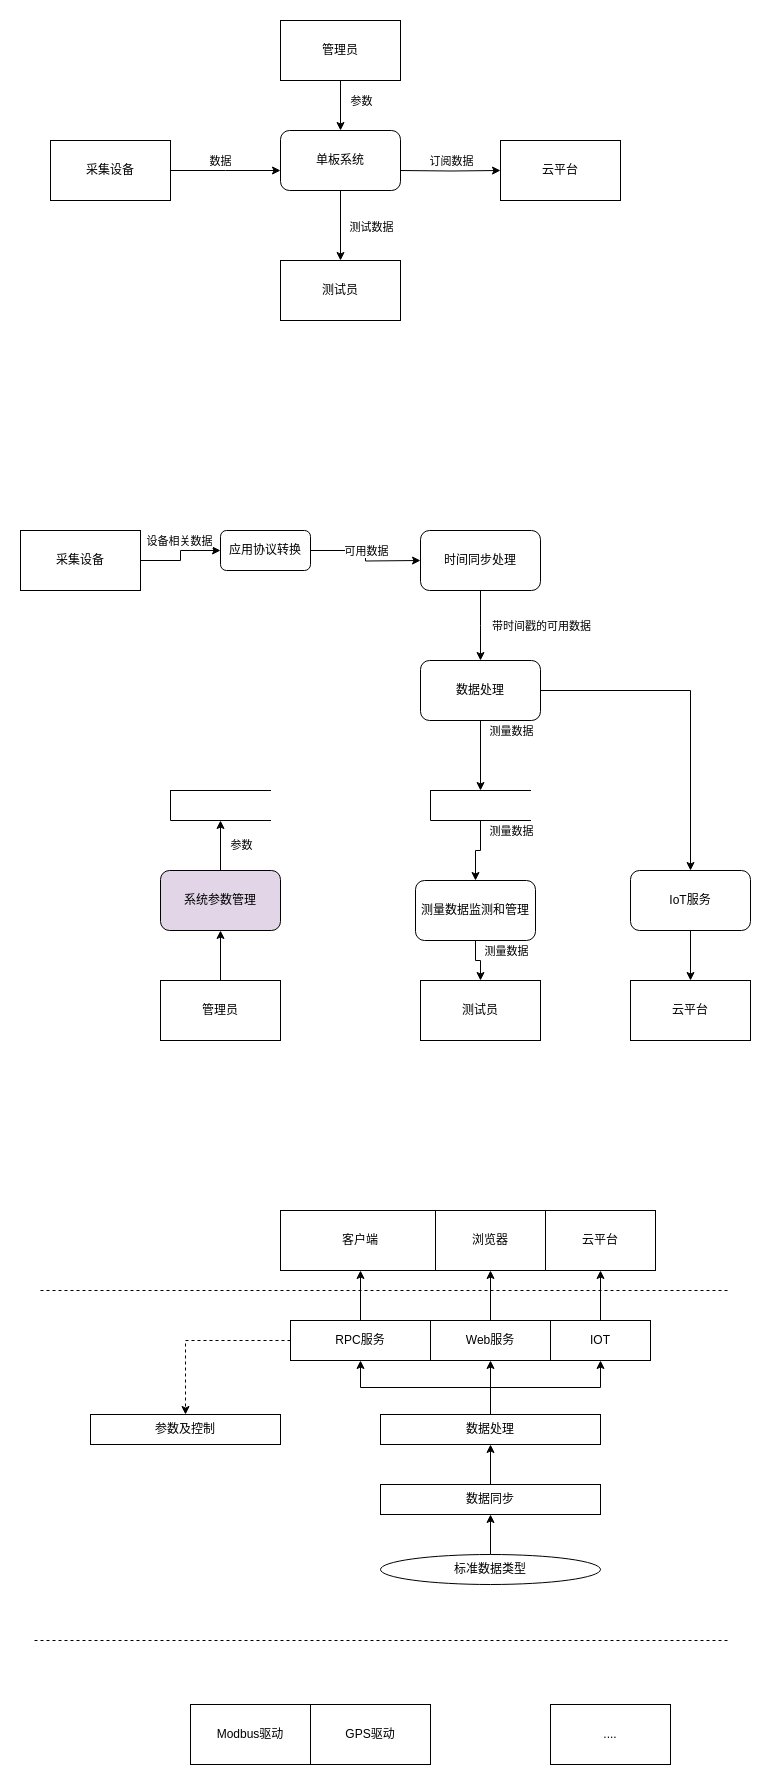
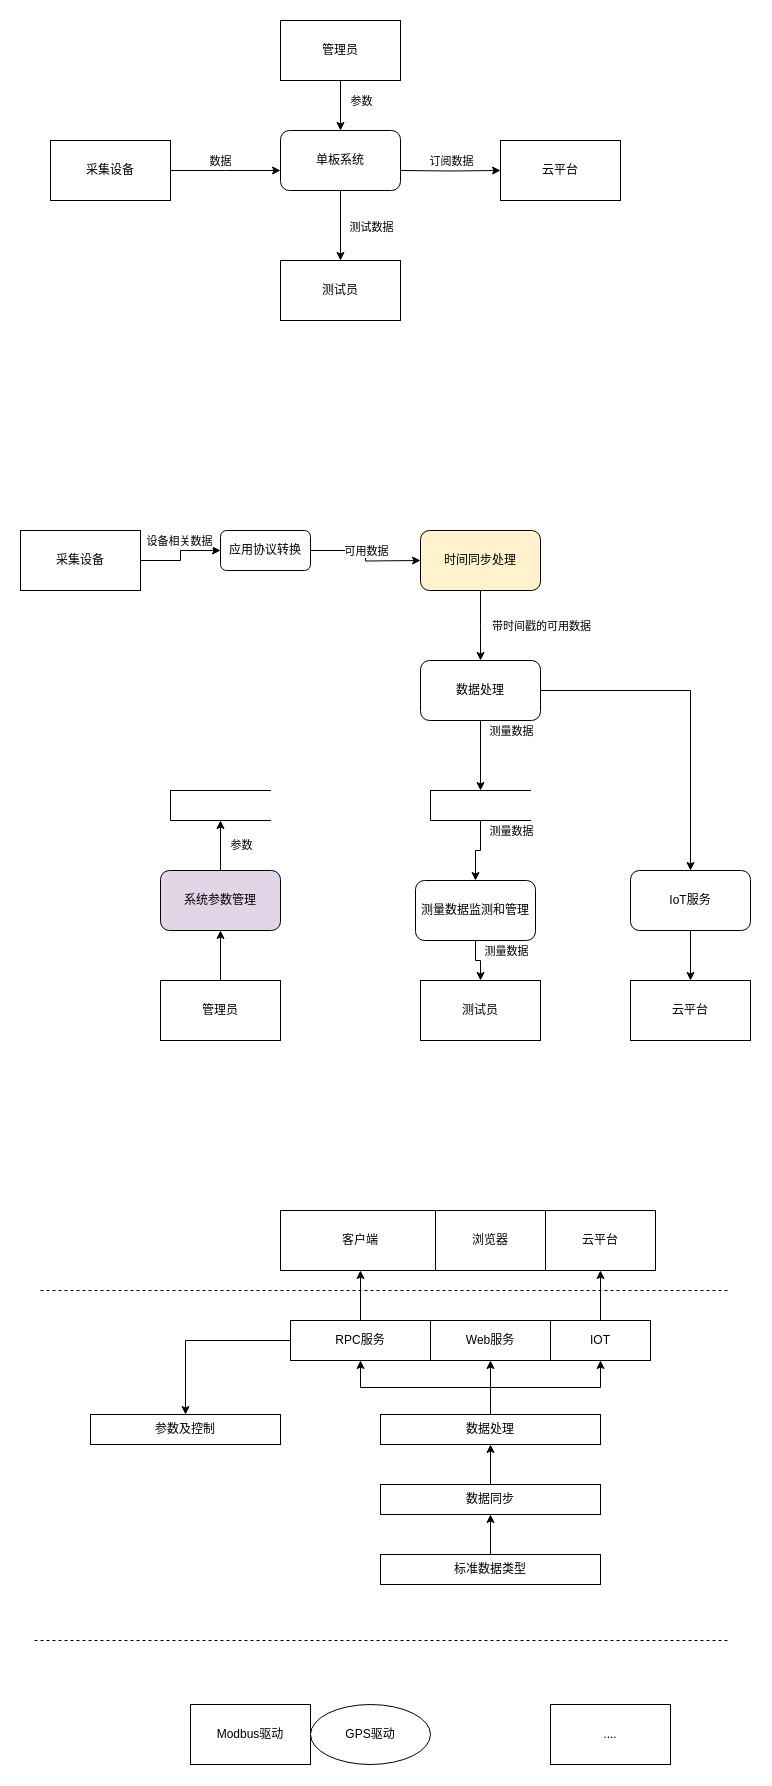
- <mxCell id="27" value="时间同步处理" style="rounded=1;whiteSpace=wrap;html=1;" parent="1" vertex="1"><mxGeometry x="420" y="530" width="120" height="60" as="geometry" /></mxCell>
+ <mxCell id="27" value="时间同步处理" style="rounded=1;whiteSpace=wrap;html=1;fillColor=#fff2cc;" parent="1" vertex="1"><mxGeometry x="420" y="530" width="120" height="60" as="geometry" /></mxCell>
- <mxCell id="55" value="" style="edgeStyle=orthogonalEdgeStyle;rounded=0;orthogonalLoop=1;jettySize=auto;html=1;" edge="1" parent="1" source="56" target="63"><mxGeometry relative="1" as="geometry" /></mxCell>
- <mxCell id="60" style="edgeStyle=orthogonalEdgeStyle;rounded=0;orthogonalLoop=1;jettySize=auto;html=1;dashed=1;" edge="1" parent="1" source="61" target="65"><mxGeometry relative="1" as="geometry"><Array as="points"><mxPoint x="185" y="1340" /></Array></mxGeometry></mxCell>
+ <mxCell id="60" style="edgeStyle=orthogonalEdgeStyle;rounded=0;orthogonalLoop=1;jettySize=auto;html=1;" edge="1" parent="1" source="61" target="65"><mxGeometry relative="1" as="geometry"><Array as="points"><mxPoint x="185" y="1340" /></Array></mxGeometry></mxCell>
- <mxCell id="45" value="标准数据类型" style="ellipse;whiteSpace=wrap;html=1;" vertex="1" parent="1"><mxGeometry x="380" y="1554" width="220" height="30" as="geometry" /></mxCell>
+ <mxCell id="45" value="标准数据类型" style="rounded=0;whiteSpace=wrap;html=1;" vertex="1" parent="1"><mxGeometry x="380" y="1554" width="220" height="30" as="geometry" /></mxCell>
- <mxCell id="47" value="GPS驱动" style="rounded=0;whiteSpace=wrap;html=1;" vertex="1" parent="1"><mxGeometry x="310" y="1704" width="120" height="60" as="geometry" /></mxCell>
+ <mxCell id="47" value="GPS驱动" style="ellipse;whiteSpace=wrap;html=1;" vertex="1" parent="1"><mxGeometry x="310" y="1704" width="120" height="60" as="geometry" /></mxCell>
